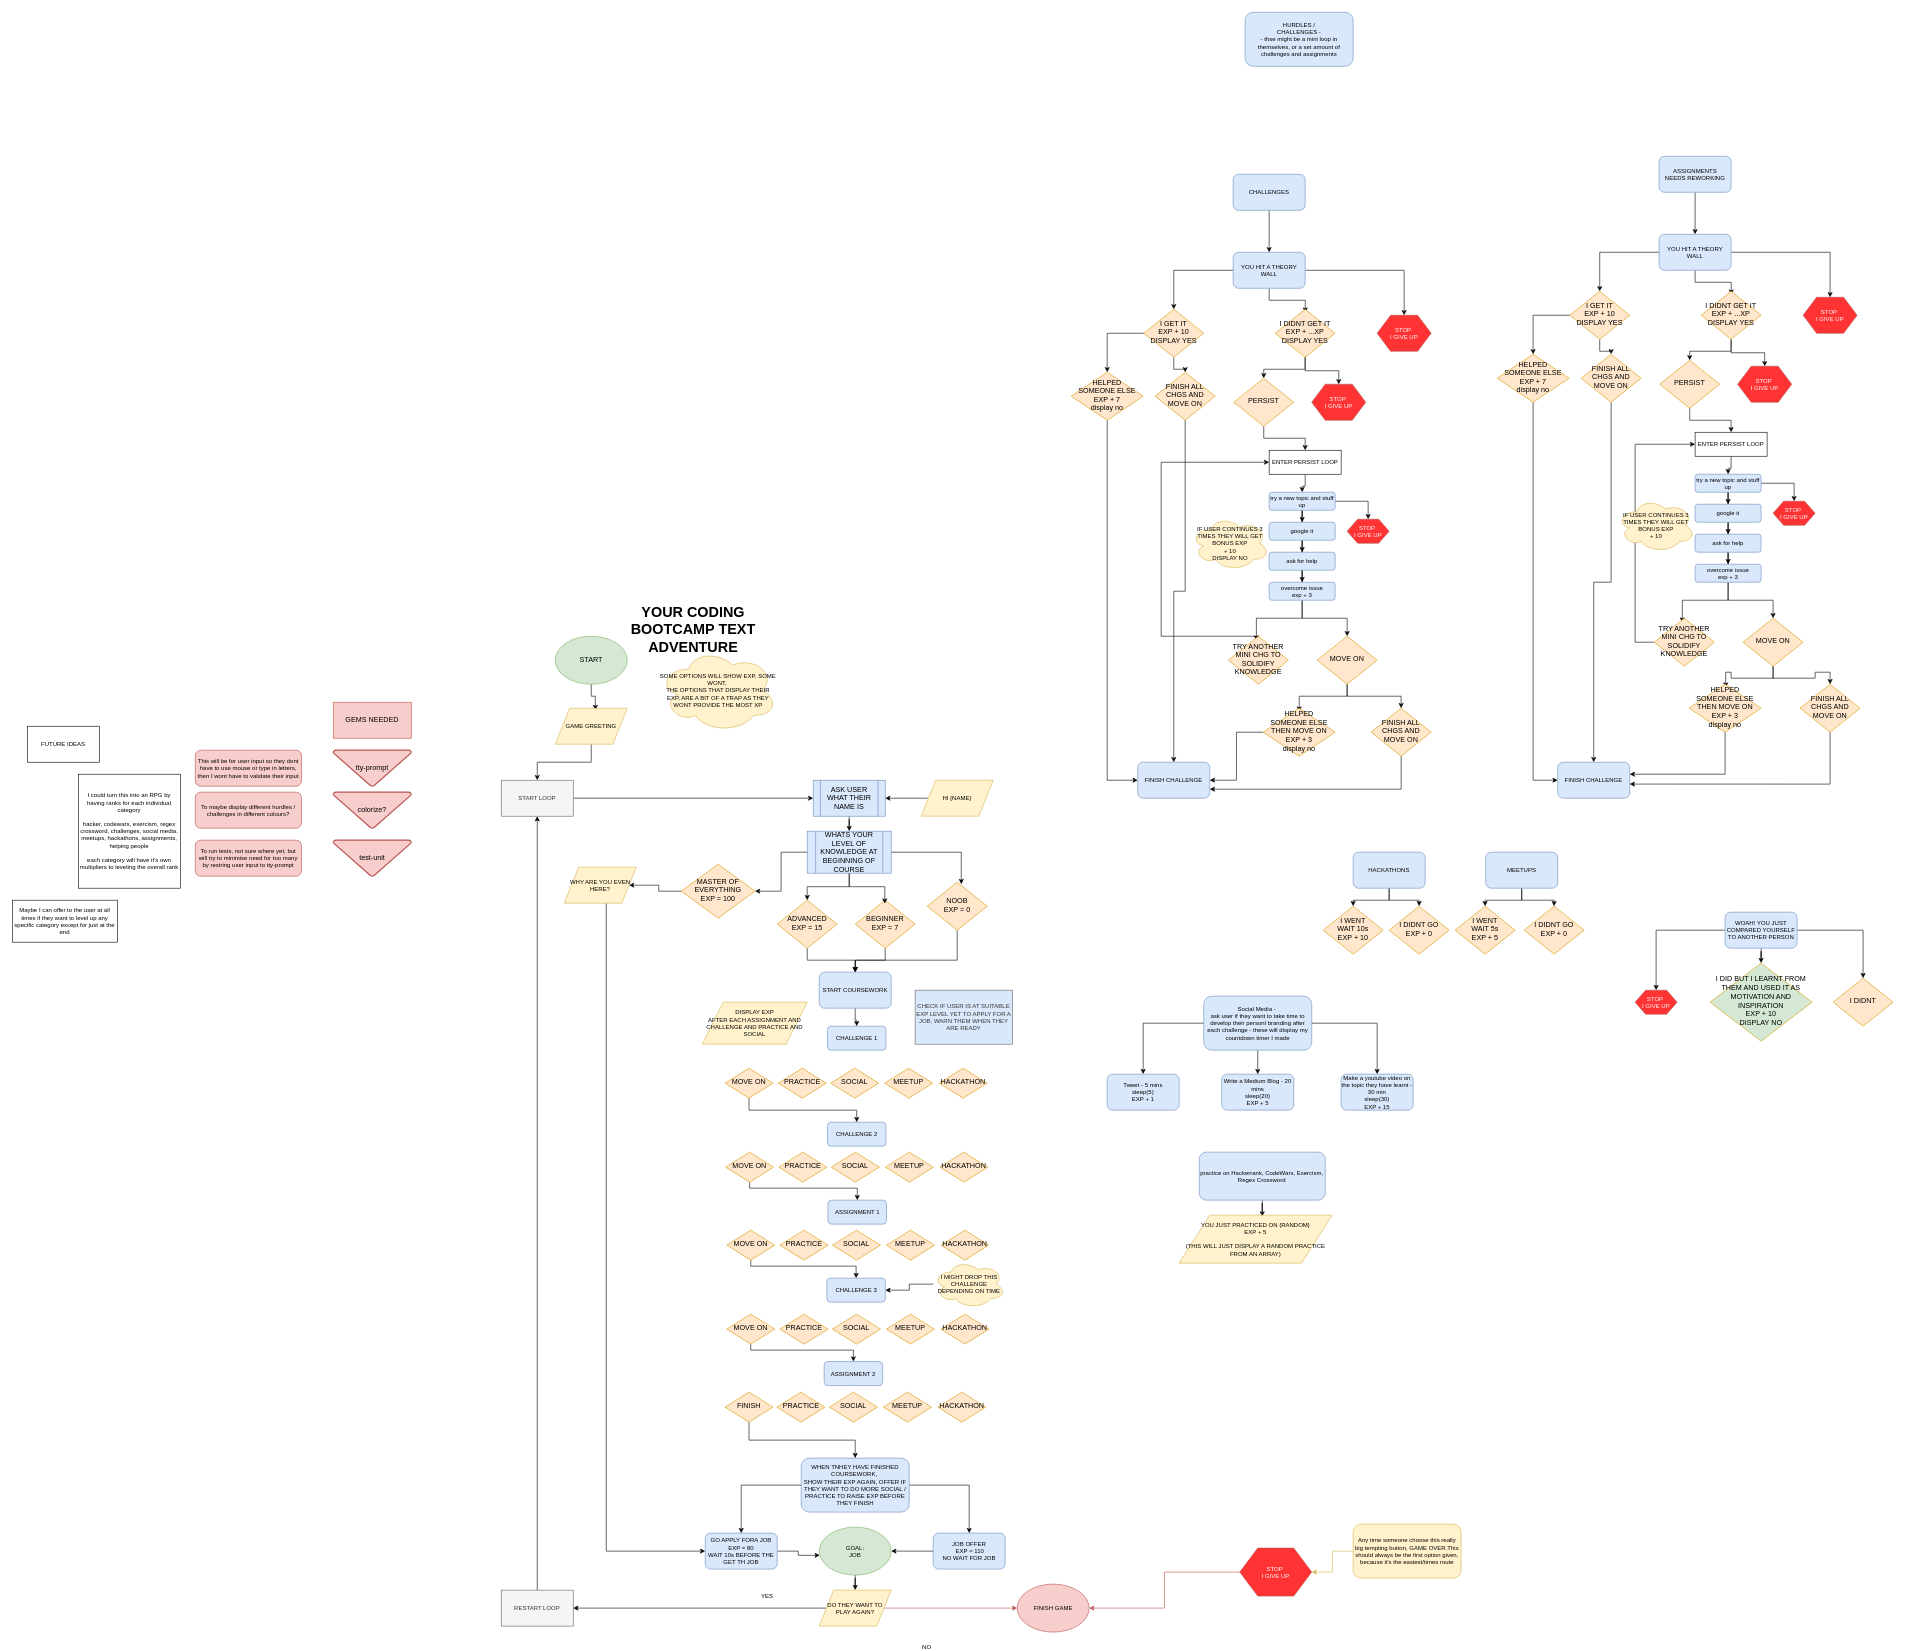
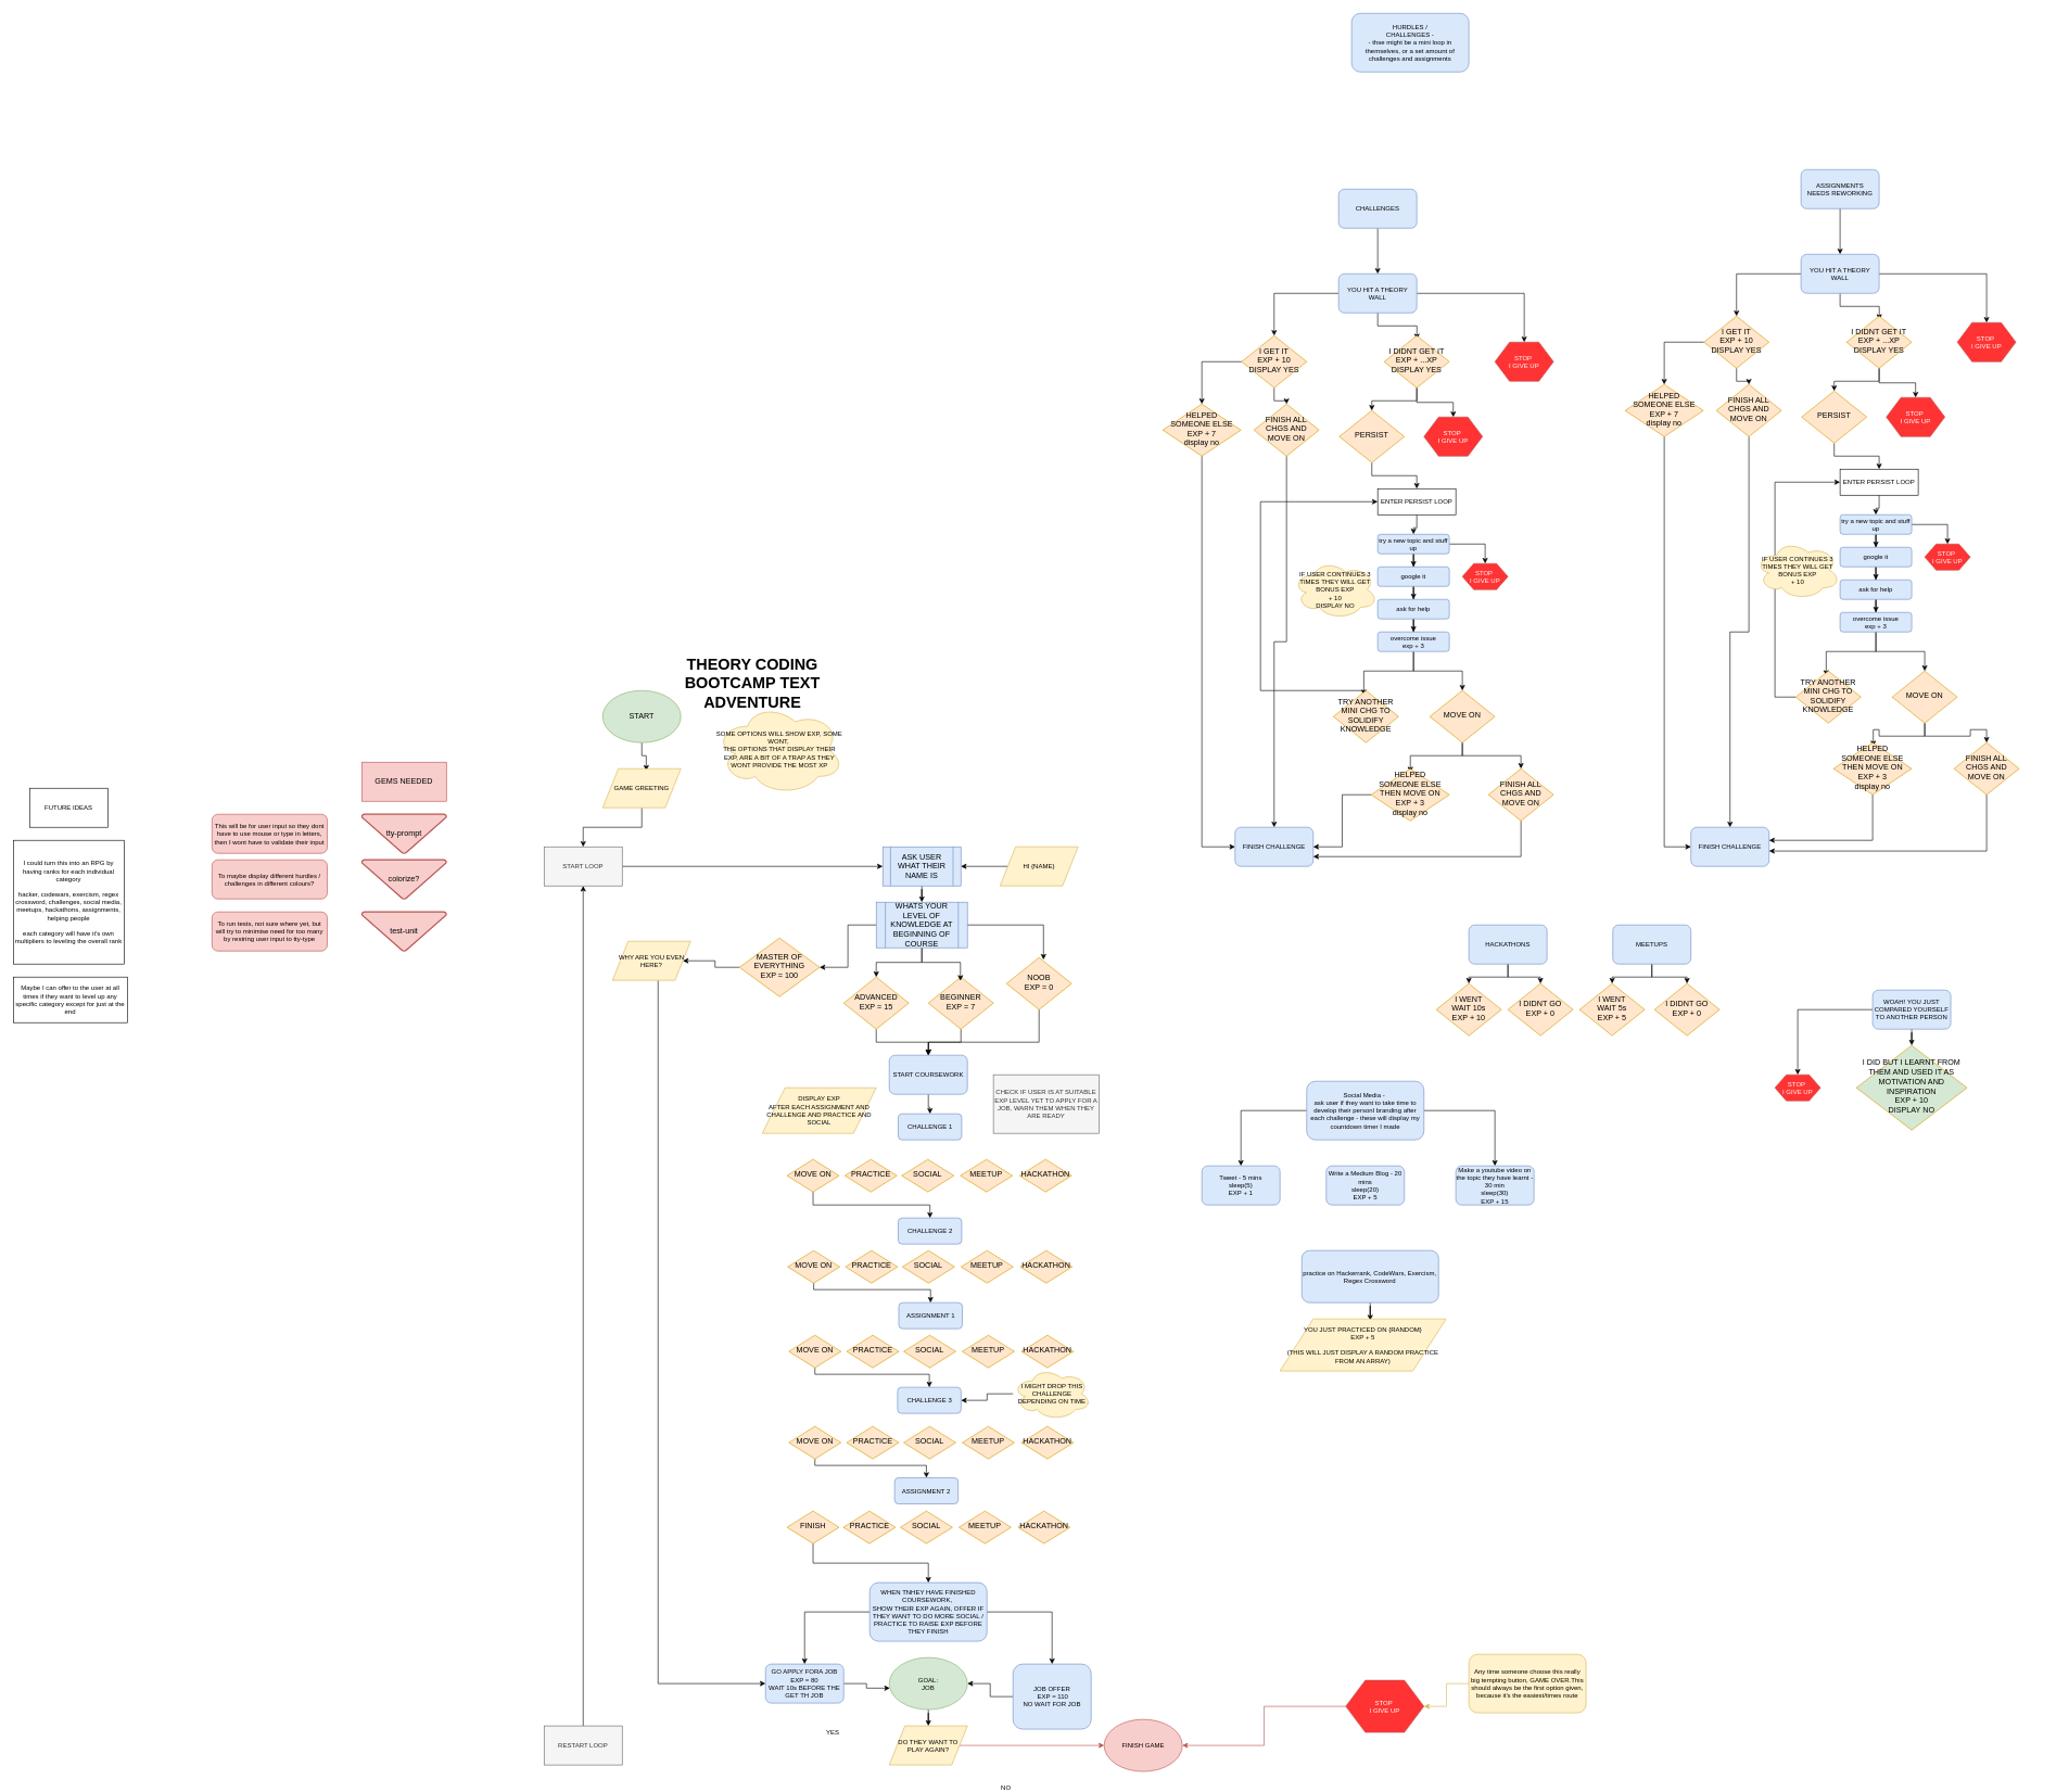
- <mxCell id="15" value="&lt;h1&gt;YOUR CODING BOOTCAMP TEXT ADVENTURE&lt;/h1&gt;" style="text;html=1;strokeColor=none;fillColor=none;spacing=5;spacingTop=-20;whiteSpace=wrap;overflow=hidden;rounded=0;align=center;" parent="1" vertex="1"><mxGeometry x="1005" y="1000" width="300" height="120" as="geometry" /></mxCell>
+ <mxCell id="15" value="&lt;h1&gt;THEORY CODING BOOTCAMP TEXT ADVENTURE&lt;/h1&gt;" style="text;html=1;strokeColor=none;fillColor=none;spacing=5;spacingTop=-20;whiteSpace=wrap;overflow=hidden;rounded=0;align=center;" parent="1" vertex="1"><mxGeometry x="1005" y="1000" width="300" height="120" as="geometry" /></mxCell>
- <mxCell id="57" value="I could turn this into an RPG by having ranks for each individual category&lt;br&gt;&lt;br&gt;hacker, codewars, exercism, regex crossword, challenges, social media, meetups, hackathons, assignments, helping people&lt;br&gt;&lt;br&gt;each category will have it's own multipliers to leveling the overall rank" style="rounded=0;whiteSpace=wrap;html=1;fontSize=10;align=center;" parent="1" vertex="1"><mxGeometry x="130" y="1290" width="170" height="190" as="geometry" /></mxCell>
+ <mxCell id="57" value="I could turn this into an RPG by having ranks for each individual category&lt;br&gt;&lt;br&gt;hacker, codewars, exercism, regex crossword, challenges, social media, meetups, hackathons, assignments, helping people&lt;br&gt;&lt;br&gt;each category will have it's own multipliers to leveling the overall rank" style="rounded=0;whiteSpace=wrap;html=1;fontSize=10;align=center;" parent="1" vertex="1"><mxGeometry x="20" y="1290" width="170" height="190" as="geometry" /></mxCell>
- <mxCell id="18" value="To run tests, not sure where yet, but will try to minimise need for too many by restring user input to tty-prompt" style="rounded=1;whiteSpace=wrap;html=1;fontSize=10;align=center;fillColor=#f8cecc;strokeColor=#b85450;" parent="1" vertex="1"><mxGeometry x="325" y="1400" width="177" height="60" as="geometry" /></mxCell>
+ <mxCell id="18" value="To run tests, not sure where yet, but will try to minimise need for too many by restring user input to tty-type" style="rounded=1;whiteSpace=wrap;html=1;fontSize=10;align=center;fillColor=#f8cecc;strokeColor=#b85450;" parent="1" vertex="1"><mxGeometry x="325" y="1400" width="177" height="60" as="geometry" /></mxCell>
- <mxCell id="169" style="edgeStyle=orthogonalEdgeStyle;rounded=0;orthogonalLoop=1;jettySize=auto;html=1;fontSize=10;fontColor=#FFFFFF;" parent="1" source="171" target="172" edge="1"><mxGeometry relative="1" as="geometry" /></mxCell>
- <mxCell id="172" value="I DIDNT" style="rhombus;whiteSpace=wrap;html=1;shadow=0;fontFamily=Helvetica;fontSize=12;align=center;strokeWidth=1;spacing=6;spacingTop=-4;fillColor=#ffe6cc;strokeColor=#d79b00;" parent="1" vertex="1"><mxGeometry x="3055" y="1630" width="100" height="80" as="geometry" /></mxCell>
- <mxCell id="217" value="CHECK IF USER IS AT SUITABLE EXP LEVEL YET TO APPLY FOR A JOB, WARN THEM WHEN THEY ARE READY" style="rounded=0;whiteSpace=wrap;html=1;fontSize=10;align=center;fillColor=#dae8fc;strokeColor=#666666;fontColor=#333333;" parent="1" vertex="1"><mxGeometry x="1524.88" y="1650" width="162.25" height="90" as="geometry" /></mxCell>
+ <mxCell id="217" value="CHECK IF USER IS AT SUITABLE EXP LEVEL YET TO APPLY FOR A JOB, WARN THEM WHEN THEY ARE READY" style="rounded=0;whiteSpace=wrap;html=1;fontSize=10;align=center;fillColor=#f5f5f5;strokeColor=#666666;fontColor=#333333;" parent="1" vertex="1"><mxGeometry x="1524.88" y="1650" width="162.25" height="90" as="geometry" /></mxCell>
- <mxCell id="70" style="edgeStyle=orthogonalEdgeStyle;rounded=0;orthogonalLoop=1;jettySize=auto;html=1;fontSize=10;fontColor=#FFFFFF;" parent="1" source="73" target="75" edge="1"><mxGeometry relative="1" as="geometry" /></mxCell>
- <mxCell id="37" value="JOB OFFER&lt;br&gt;&amp;nbsp;EXP = 110&lt;br&gt;NO WAIT FOR JOB" style="rounded=1;whiteSpace=wrap;html=1;fontSize=10;align=center;fillColor=#dae8fc;strokeColor=#6c8ebf;" parent="1" vertex="1"><mxGeometry x="1555" y="2555" width="120" height="60" as="geometry" /></mxCell>
+ <mxCell id="37" value="JOB OFFER&lt;br&gt;&amp;nbsp;EXP = 110&lt;br&gt;NO WAIT FOR JOB" style="rounded=1;whiteSpace=wrap;html=1;fontSize=10;align=center;fillColor=#dae8fc;strokeColor=#6c8ebf;" parent="1" vertex="1"><mxGeometry x="1555" y="2555" width="120" height="100" as="geometry" /></mxCell>
- <mxCell id="45" style="edgeStyle=orthogonalEdgeStyle;rounded=0;orthogonalLoop=1;jettySize=auto;html=1;entryX=1;entryY=0.5;entryDx=0;entryDy=0;fontSize=10;" parent="1" source="47" target="50" edge="1"><mxGeometry relative="1" as="geometry" /></mxCell>
- <mxCell id="46" value="YES" style="edgeLabel;html=1;align=center;verticalAlign=middle;resizable=0;points=[];fontSize=10;" parent="45" vertex="1" connectable="0"><mxGeometry x="-0.143" y="10" relative="1" as="geometry"><mxPoint x="192" as="offset" /></mxGeometry></mxCell>
